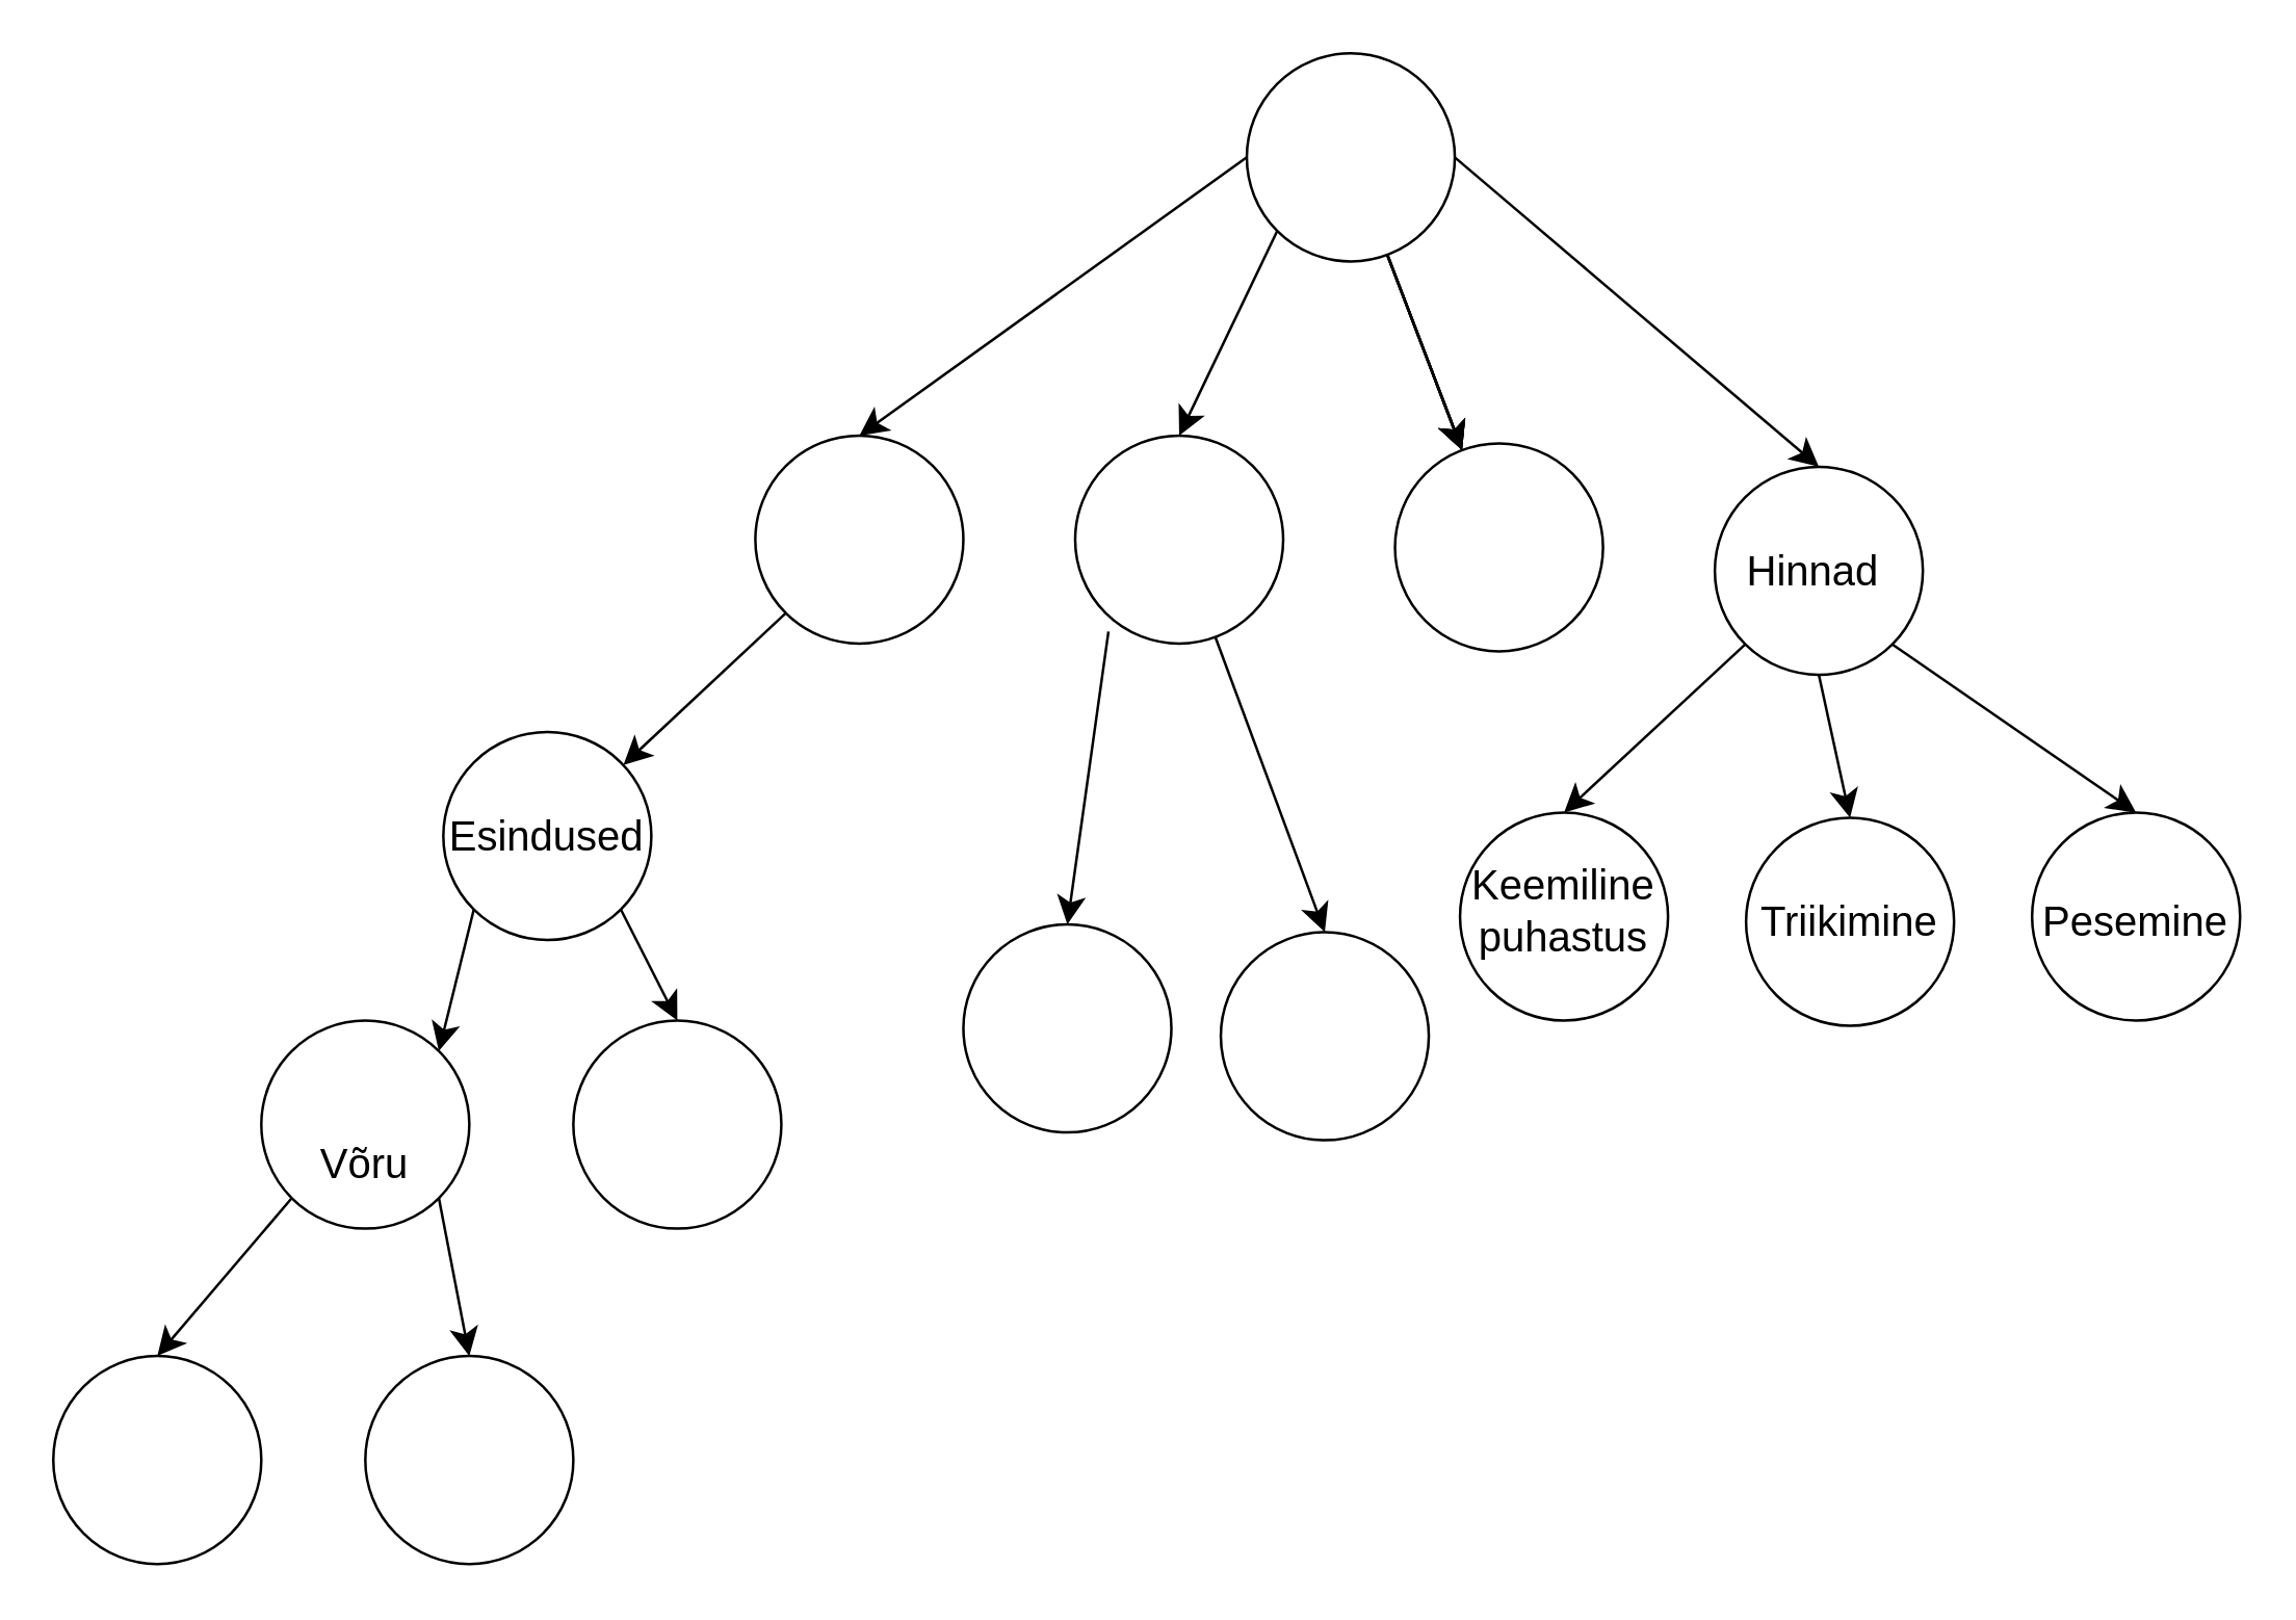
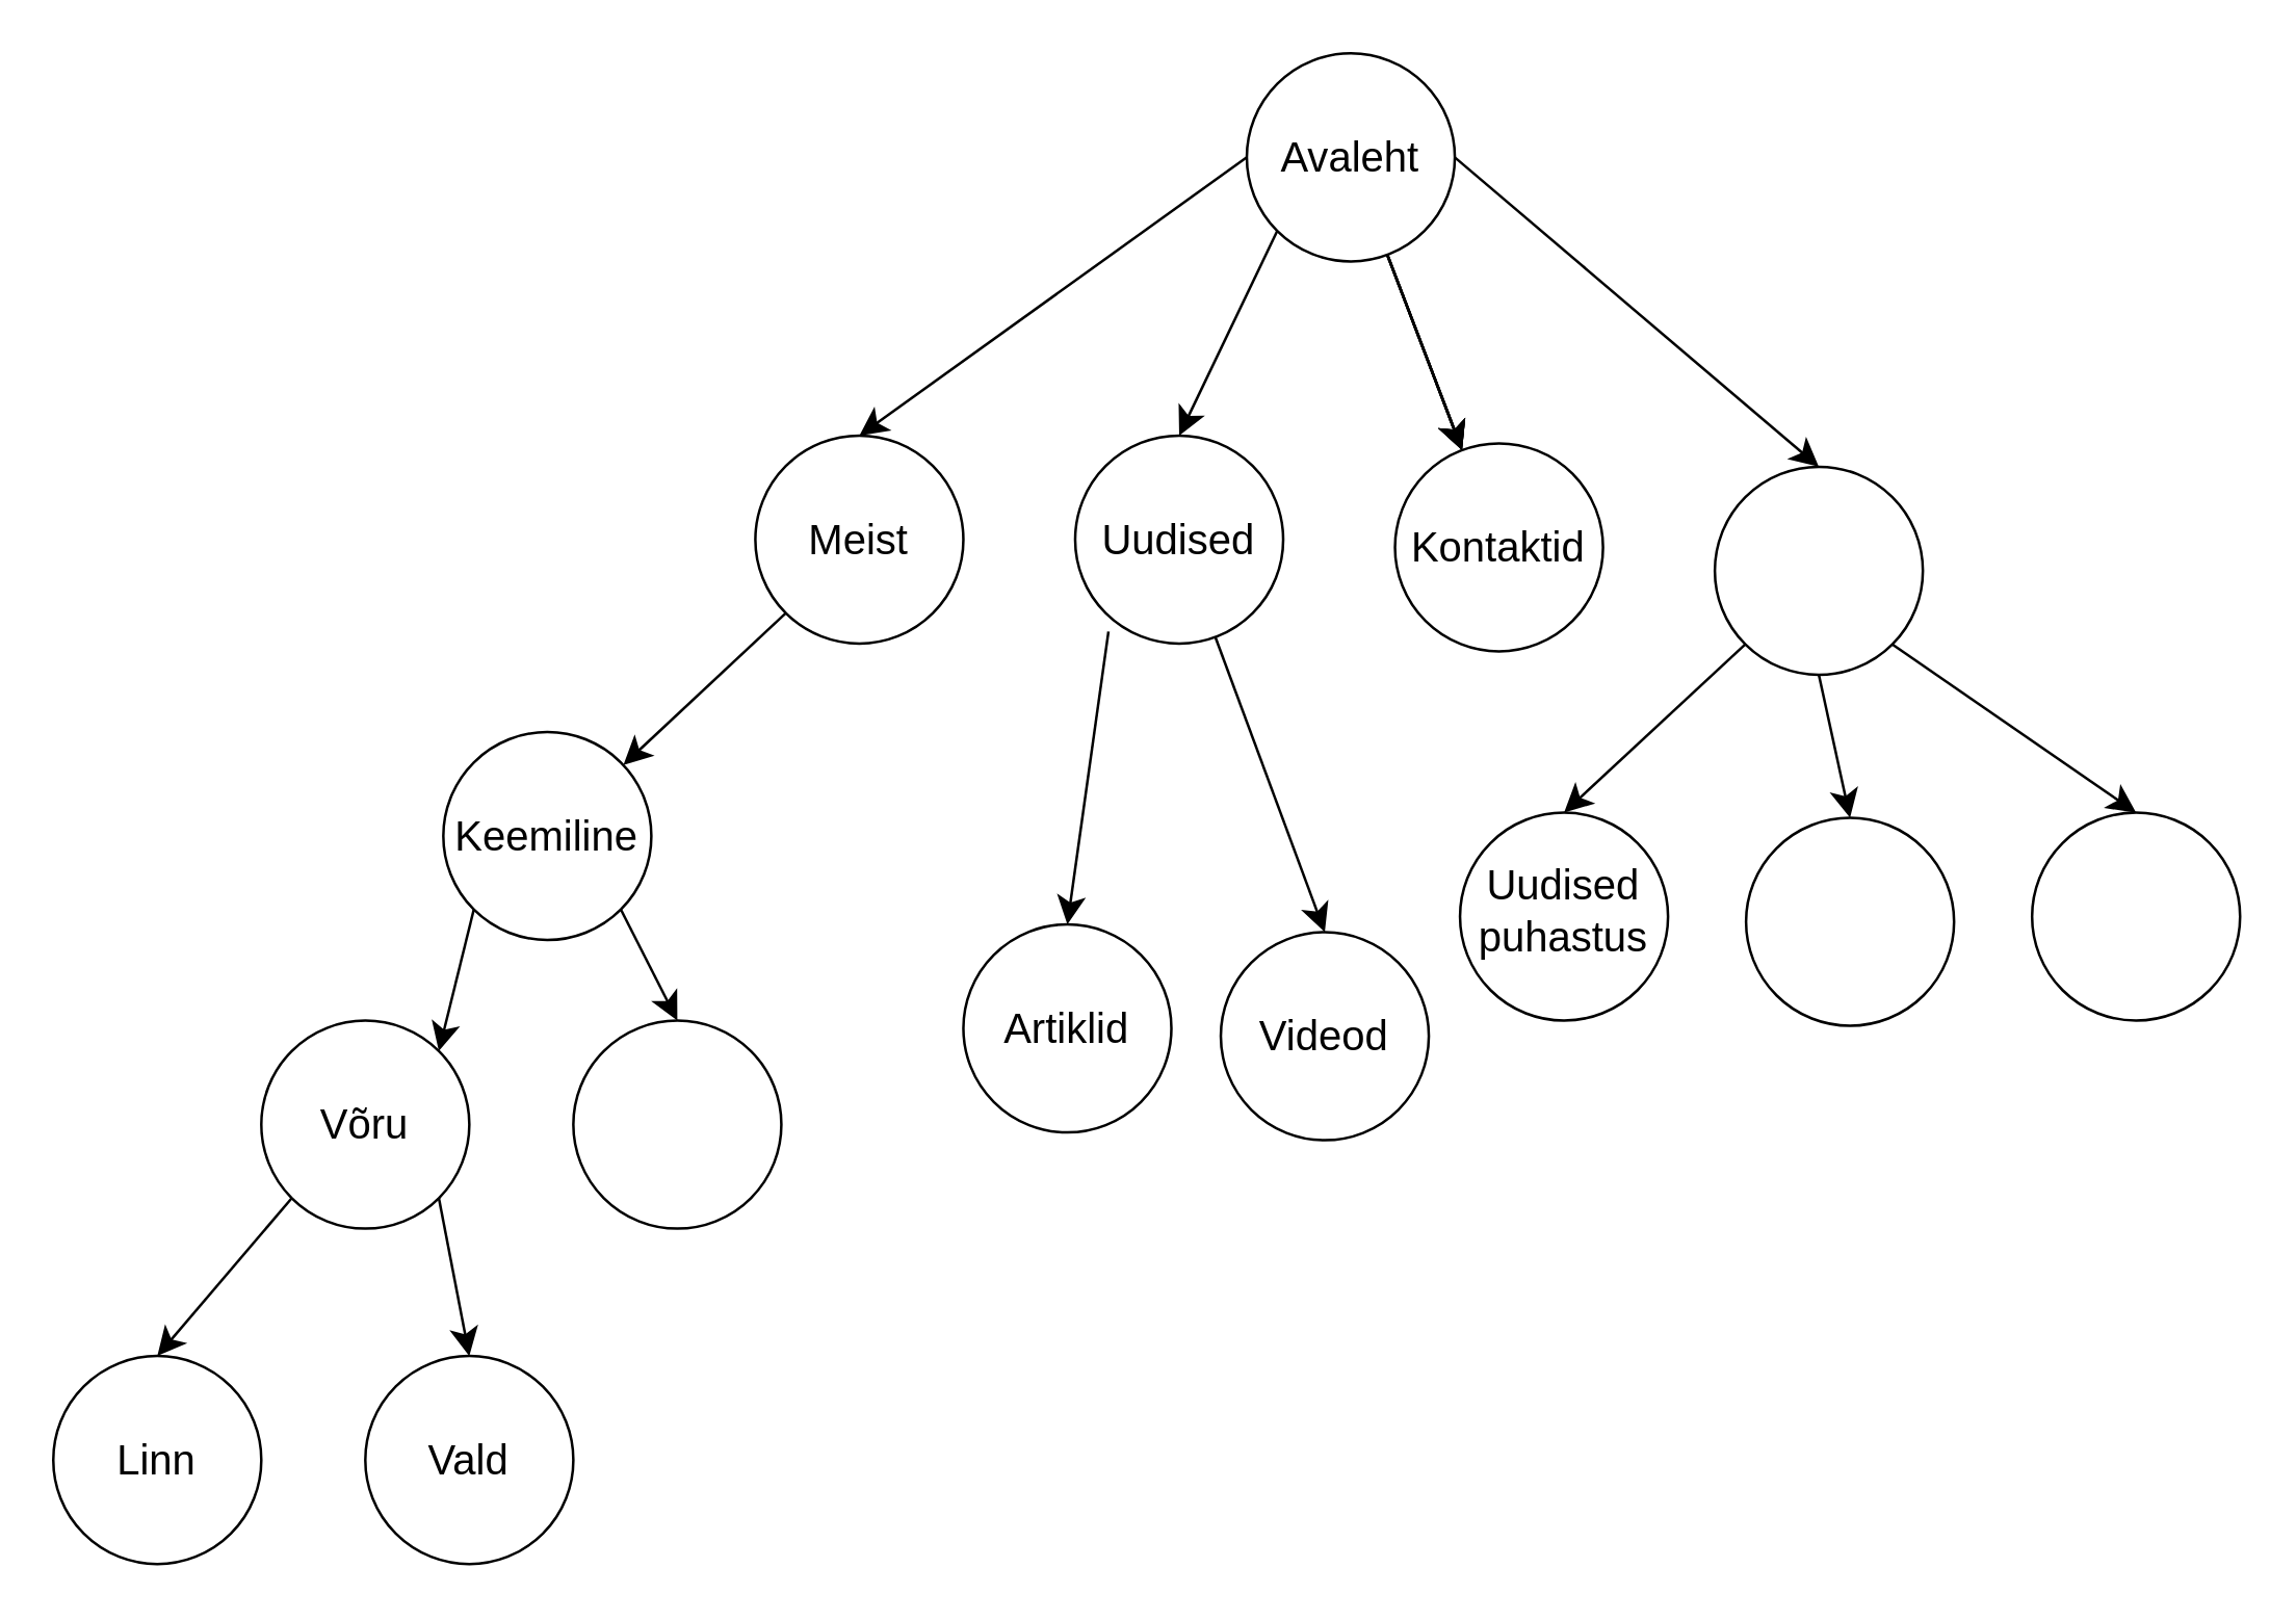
+ <mxCell id="7" value="Avaleht" style="text;html=1;strokeColor=none;fillColor=none;align=center;verticalAlign=middle;whiteSpace=wrap;rounded=0;fontSize=16;" vertex="1" parent="1"><mxGeometry x="489" y="45" width="60" height="30" as="geometry" /></mxCell>
+ <mxCell id="27" value="Meist" style="text;html=1;strokeColor=none;fillColor=none;align=center;verticalAlign=middle;whiteSpace=wrap;rounded=0;fontSize=16;" vertex="1" parent="1"><mxGeometry x="300" y="192" width="60" height="30" as="geometry" /></mxCell>
+ <mxCell id="26" value="Uudised" style="text;html=1;strokeColor=none;fillColor=none;align=center;verticalAlign=middle;whiteSpace=wrap;rounded=0;fontSize=16;" vertex="1" parent="1"><mxGeometry x="423" y="192" width="60" height="30" as="geometry" /></mxCell>
+ <mxCell id="25" value="Kontaktid" style="text;html=1;strokeColor=none;fillColor=none;align=center;verticalAlign=middle;whiteSpace=wrap;rounded=0;fontSize=16;" vertex="1" parent="1"><mxGeometry x="546" y="195" width="60" height="30" as="geometry" /></mxCell>
- <mxCell id="21" value="Hinnad" style="text;html=1;strokeColor=none;fillColor=none;align=center;verticalAlign=middle;whiteSpace=wrap;rounded=0;fontSize=16;" vertex="1" parent="1"><mxGeometry x="667" y="204" width="60" height="30" as="geometry" /></mxCell>
- <mxCell id="36" value="Esindused" style="text;html=1;strokeColor=none;fillColor=none;align=center;verticalAlign=middle;whiteSpace=wrap;rounded=0;fontSize=16;" vertex="1" parent="1"><mxGeometry x="180" y="306" width="60" height="30" as="geometry" /></mxCell>
+ <mxCell id="36" value="Keemiline" style="text;html=1;strokeColor=none;fillColor=none;align=center;verticalAlign=middle;whiteSpace=wrap;rounded=0;fontSize=16;" vertex="1" parent="1"><mxGeometry x="180" y="306" width="60" height="30" as="geometry" /></mxCell>
- <mxCell id="22" value="Keemiline&lt;br&gt;puhastus" style="text;html=1;strokeColor=none;fillColor=none;align=center;verticalAlign=middle;whiteSpace=wrap;rounded=0;fontSize=16;" vertex="1" parent="1"><mxGeometry x="571" y="335" width="60" height="30" as="geometry" /></mxCell>
+ <mxCell id="22" value="Uudised&lt;br&gt;puhastus" style="text;html=1;strokeColor=none;fillColor=none;align=center;verticalAlign=middle;whiteSpace=wrap;rounded=0;fontSize=16;" vertex="1" parent="1"><mxGeometry x="571" y="335" width="60" height="30" as="geometry" /></mxCell>
- <mxCell id="23" value="Triikimine" style="text;html=1;strokeColor=none;fillColor=none;align=center;verticalAlign=middle;whiteSpace=wrap;rounded=0;fontSize=16;" vertex="1" parent="1"><mxGeometry x="681" y="339" width="60" height="30" as="geometry" /></mxCell>
- <mxCell id="24" value="Pesemine" style="text;html=1;strokeColor=none;fillColor=none;align=center;verticalAlign=middle;whiteSpace=wrap;rounded=0;fontSize=16;" vertex="1" parent="1"><mxGeometry x="791" y="339" width="60" height="30" as="geometry" /></mxCell>
+ <mxCell id="31" value="Artiklid" style="text;html=1;strokeColor=none;fillColor=none;align=center;verticalAlign=middle;whiteSpace=wrap;rounded=0;fontSize=16;" vertex="1" parent="1"><mxGeometry x="380" y="380" width="60" height="30" as="geometry" /></mxCell>
+ <mxCell id="32" value="Videod" style="text;html=1;strokeColor=none;fillColor=none;align=center;verticalAlign=middle;whiteSpace=wrap;rounded=0;fontSize=16;" vertex="1" parent="1"><mxGeometry x="479" y="383" width="60" height="30" as="geometry" /></mxCell>
- <mxCell id="43" value="Võru" style="text;html=1;strokeColor=none;fillColor=none;align=center;verticalAlign=middle;whiteSpace=wrap;rounded=0;fontSize=16;" vertex="1" parent="1"><mxGeometry x="110" y="432" width="60" height="30" as="geometry" /></mxCell>
+ <mxCell id="43" value="Võru" style="text;html=1;strokeColor=none;fillColor=none;align=center;verticalAlign=middle;whiteSpace=wrap;rounded=0;fontSize=16;" vertex="1" parent="1"><mxGeometry x="110" y="417" width="60" height="30" as="geometry" /></mxCell>
+ <mxCell id="44" value="Linn" style="text;html=1;strokeColor=none;fillColor=none;align=center;verticalAlign=middle;whiteSpace=wrap;rounded=0;fontSize=16;" vertex="1" parent="1"><mxGeometry x="30" y="546" width="60" height="30" as="geometry" /></mxCell>
+ <mxCell id="45" value="Vald" style="text;html=1;strokeColor=none;fillColor=none;align=center;verticalAlign=middle;whiteSpace=wrap;rounded=0;fontSize=16;" vertex="1" parent="1"><mxGeometry x="150" y="546" width="60" height="30" as="geometry" /></mxCell>
